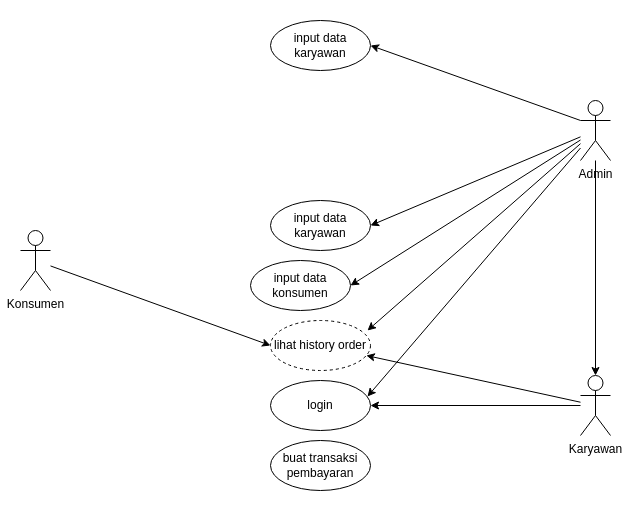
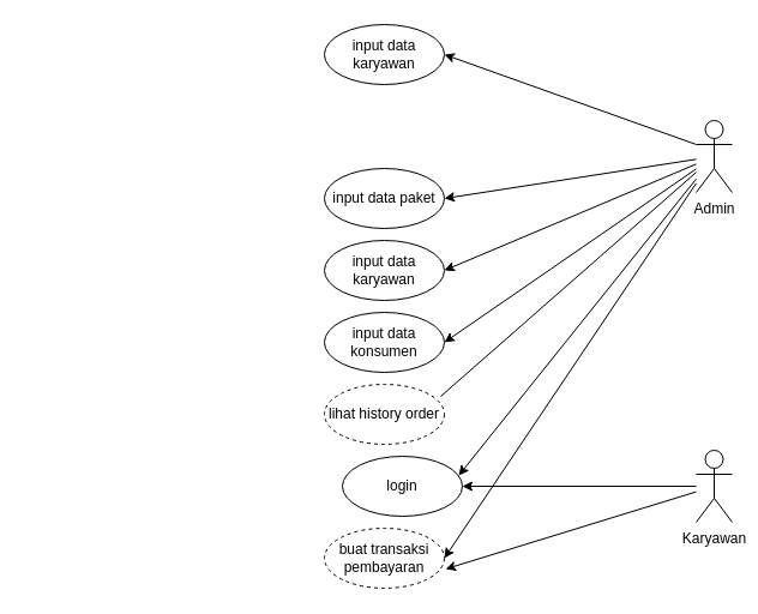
+ <mxCell id="12" value="" style="endArrow=classic;html=1;rounded=0;entryX=1;entryY=0.5;entryDx=0;entryDy=0;" parent="1" source="2" target="4" edge="1"><mxGeometry width="50" height="50" relative="1" as="geometry"><mxPoint x="300" y="220" as="sourcePoint" /><mxPoint x="350" y="170" as="targetPoint" /></mxGeometry></mxCell>
+ <mxCell id="4" value="input data paket" style="ellipse;whiteSpace=wrap;html=1;" parent="1" vertex="1"><mxGeometry x="270" y="140" width="100" height="50" as="geometry" /></mxCell>
- <mxCell id="9" value="Konsumen" style="shape=umlActor;verticalLabelPosition=bottom;verticalAlign=top;html=1;outlineConnect=0;" parent="1" vertex="1"><mxGeometry x="20" y="230" width="30" height="60" as="geometry" /></mxCell>
- <mxCell id="18" value="" style="endArrow=classic;html=1;rounded=0;" parent="1" source="2" target="19" edge="1"><mxGeometry width="50" height="50" relative="1" as="geometry"><mxPoint x="330" y="280" as="sourcePoint" /><mxPoint x="380" y="230" as="targetPoint" /></mxGeometry></mxCell>
+ <mxCell id="18" value="" style="endArrow=classic;html=1;rounded=0;entryX=1;entryY=0.5;entryDx=0;entryDy=0;" parent="1" source="2" target="17" edge="1"><mxGeometry width="50" height="50" relative="1" as="geometry"><mxPoint x="330" y="280" as="sourcePoint" /><mxPoint x="380" y="230" as="targetPoint" /></mxGeometry></mxCell>
- <mxCell id="6" value="input data konsumen" style="ellipse;whiteSpace=wrap;html=1;" parent="1" vertex="1"><mxGeometry x="250" y="260" width="100" height="50" as="geometry" /></mxCell>
+ <mxCell id="6" value="input data konsumen" style="ellipse;whiteSpace=wrap;html=1;" parent="1" vertex="1"><mxGeometry x="270" y="260" width="100" height="50" as="geometry" /></mxCell>
- <mxCell id="10" value="" style="endArrow=classic;html=1;rounded=0;entryX=0;entryY=0.5;entryDx=0;entryDy=0;" parent="1" source="9" target="7" edge="1"><mxGeometry width="50" height="50" relative="1" as="geometry"><mxPoint x="60" y="350" as="sourcePoint" /><mxPoint x="110" y="300" as="targetPoint" /></mxGeometry></mxCell>
- <mxCell id="15" value="" style="endArrow=classic;html=1;rounded=0;entryX=0.97;entryY=0.2;entryDx=0;entryDy=0;entryPerimeter=0;" parent="1" source="2" target="7" edge="1"><mxGeometry width="50" height="50" relative="1" as="geometry"><mxPoint x="380" y="220" as="sourcePoint" /><mxPoint x="370" y="345" as="targetPoint" /></mxGeometry></mxCell>
+ <mxCell id="15" value="" style="endArrow=none;html=1;rounded=0;entryX=0.97;entryY=0.2;entryDx=0;entryDy=0;entryPerimeter=0;" parent="1" source="2" target="7" edge="1"><mxGeometry width="50" height="50" relative="1" as="geometry"><mxPoint x="380" y="220" as="sourcePoint" /><mxPoint x="370" y="345" as="targetPoint" /></mxGeometry></mxCell>
- <mxCell id="21" value="" style="endArrow=classic;html=1;rounded=0;" parent="1" source="19" target="7" edge="1"><mxGeometry width="50" height="50" relative="1" as="geometry"><mxPoint x="410" y="280" as="sourcePoint" /><mxPoint x="460" y="230" as="targetPoint" /></mxGeometry></mxCell>
+ <mxCell id="21" value="" style="endArrow=classic;html=1;rounded=0;entryX=1.01;entryY=0.68;entryDx=0;entryDy=0;entryPerimeter=0;" parent="1" source="19" target="17" edge="1"><mxGeometry width="50" height="50" relative="1" as="geometry"><mxPoint x="410" y="280" as="sourcePoint" /><mxPoint x="460" y="230" as="targetPoint" /></mxGeometry></mxCell>
- <mxCell id="8" value="login" style="ellipse;whiteSpace=wrap;html=1;" parent="1" vertex="1"><mxGeometry x="270" y="380" width="100" height="50" as="geometry" /></mxCell>
+ <mxCell id="8" value="login" style="ellipse;whiteSpace=wrap;html=1;" parent="1" vertex="1"><mxGeometry x="285" y="380" width="100" height="50" as="geometry" /></mxCell>
- <mxCell id="17" value="buat transaksi pembayaran" style="ellipse;whiteSpace=wrap;html=1;" parent="1" vertex="1"><mxGeometry x="270" y="440" width="100" height="50" as="geometry" /></mxCell>
+ <mxCell id="17" value="buat transaksi pembayaran" style="ellipse;whiteSpace=wrap;html=1;dashed=1;" parent="1" vertex="1"><mxGeometry x="270" y="440" width="100" height="50" as="geometry" /></mxCell>
